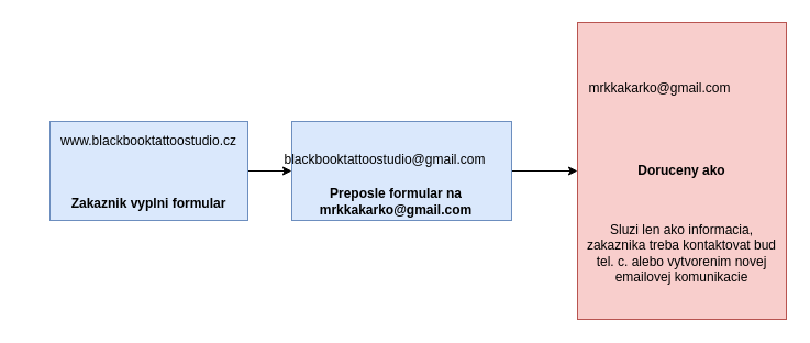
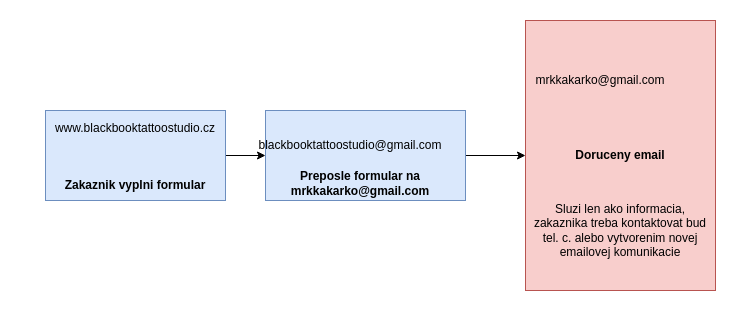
- <mxCell id="11" value="&lt;b&gt;Doruceny ako&lt;/b&gt;" style="text;strokeColor=none;align=center;fillColor=none;html=1;verticalAlign=middle;whiteSpace=wrap;rounded=0;" vertex="1" parent="1"><mxGeometry x="525" y="142.5" width="190" height="25" as="geometry" /></mxCell>
+ <mxCell id="11" value="&lt;b&gt;Doruceny email&lt;/b&gt;" style="text;strokeColor=none;align=center;fillColor=none;html=1;verticalAlign=middle;whiteSpace=wrap;rounded=0;" vertex="1" parent="1"><mxGeometry x="525" y="142.5" width="190" height="25" as="geometry" /></mxCell>
